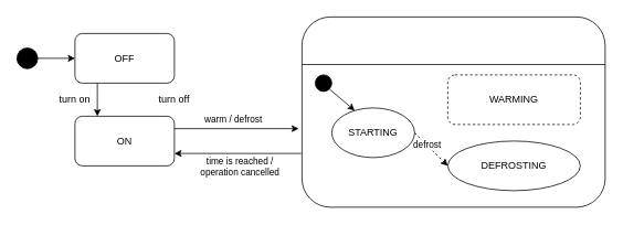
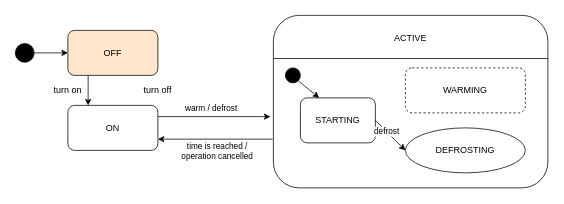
+ <mxCell id="9" value="ACTIVE" style="text;html=1;strokeColor=none;fillColor=none;align=center;verticalAlign=middle;whiteSpace=wrap;rounded=0;" vertex="1" parent="1"><mxGeometry x="527" y="40" width="40" height="20" as="geometry" /></mxCell>
- <mxCell id="2" value="OFF" style="rounded=1;whiteSpace=wrap;html=1;" vertex="1" parent="1"><mxGeometry x="90" y="40" width="120" height="60" as="geometry" /></mxCell>
+ <mxCell id="2" value="OFF" style="rounded=1;whiteSpace=wrap;html=1;fillColor=#ffe6cc;" vertex="1" parent="1"><mxGeometry x="90" y="40" width="120" height="60" as="geometry" /></mxCell>
- <mxCell id="14" value="STARTING" style="ellipse;whiteSpace=wrap;html=1;" vertex="1" parent="1"><mxGeometry x="400" y="130" width="100" height="60" as="geometry" /></mxCell>
+ <mxCell id="14" value="STARTING" style="rounded=1;whiteSpace=wrap;html=1;" vertex="1" parent="1"><mxGeometry x="400" y="130" width="100" height="60" as="geometry" /></mxCell>
- <mxCell id="15" value="" style="endArrow=classic;html=1;exitX=1;exitY=0.5;exitDx=0;exitDy=0;entryX=0;entryY=0.5;entryDx=0;entryDy=0;dashed=1;" edge="1" parent="1" source="14" target="6"><mxGeometry width="50" height="50" relative="1" as="geometry"><mxPoint x="340" y="270" as="sourcePoint" /><mxPoint x="390" y="220" as="targetPoint" /></mxGeometry></mxCell>
+ <mxCell id="15" value="" style="endArrow=classic;html=1;exitX=1;exitY=0.5;exitDx=0;exitDy=0;entryX=0;entryY=0.5;entryDx=0;entryDy=0;" edge="1" parent="1" source="14" target="6"><mxGeometry width="50" height="50" relative="1" as="geometry"><mxPoint x="340" y="270" as="sourcePoint" /><mxPoint x="390" y="220" as="targetPoint" /></mxGeometry></mxCell>
